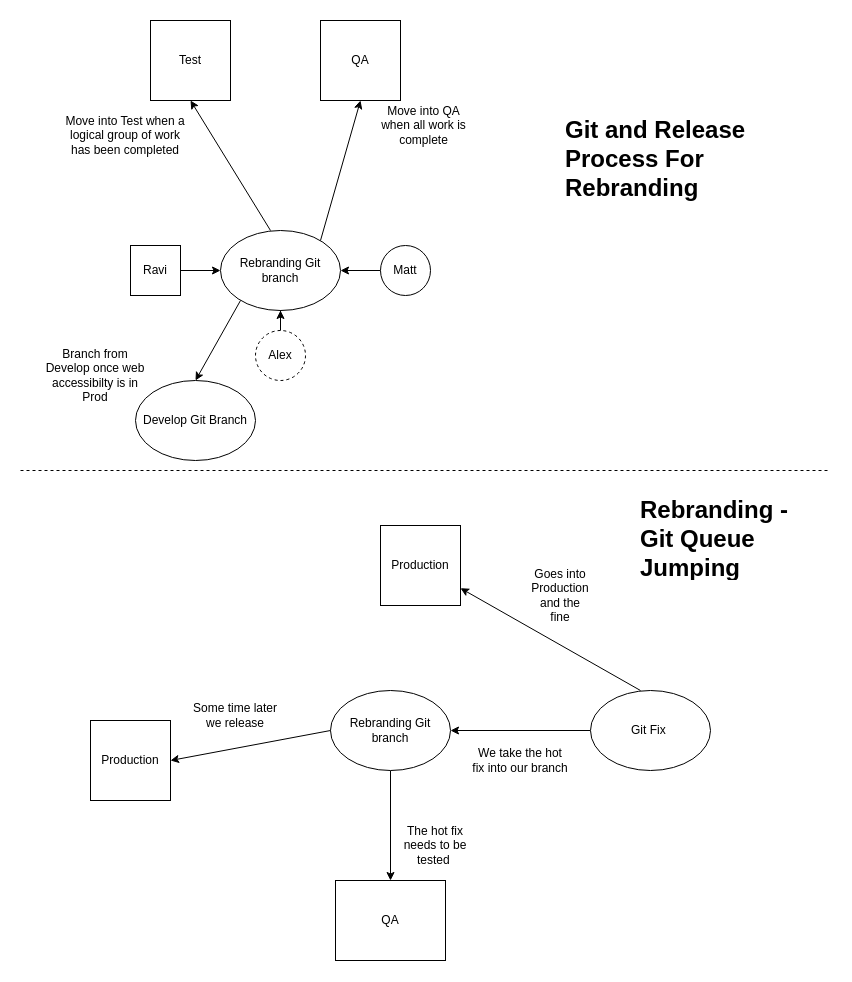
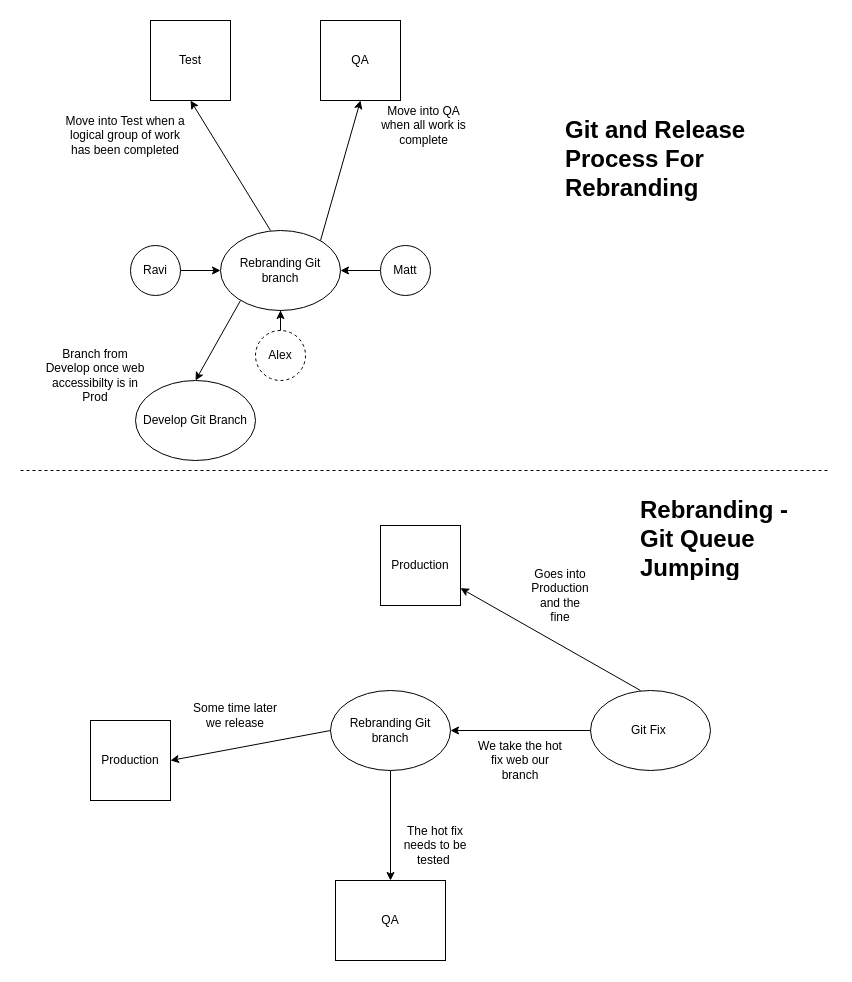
- <mxCell id="8" value="Ravi" style="whiteSpace=wrap;html=1;aspect=fixed;rounded=0;" parent="1" vertex="1"><mxGeometry x="130" y="245" width="50" height="50" as="geometry" /></mxCell>
+ <mxCell id="8" value="Ravi" style="ellipse;whiteSpace=wrap;html=1;aspect=fixed;" parent="1" vertex="1"><mxGeometry x="130" y="245" width="50" height="50" as="geometry" /></mxCell>
- <mxCell id="28" value="We take the hot fix into our branch" style="text;html=1;strokeColor=none;fillColor=none;align=center;verticalAlign=middle;whiteSpace=wrap;rounded=0;" vertex="1" parent="1"><mxGeometry x="470" y="745" width="100" height="30" as="geometry" /></mxCell>
+ <mxCell id="28" value="We take the hot fix web our branch" style="text;html=1;strokeColor=none;fillColor=none;align=center;verticalAlign=middle;whiteSpace=wrap;rounded=0;" vertex="1" parent="1"><mxGeometry x="470" y="745" width="100" height="30" as="geometry" /></mxCell>
